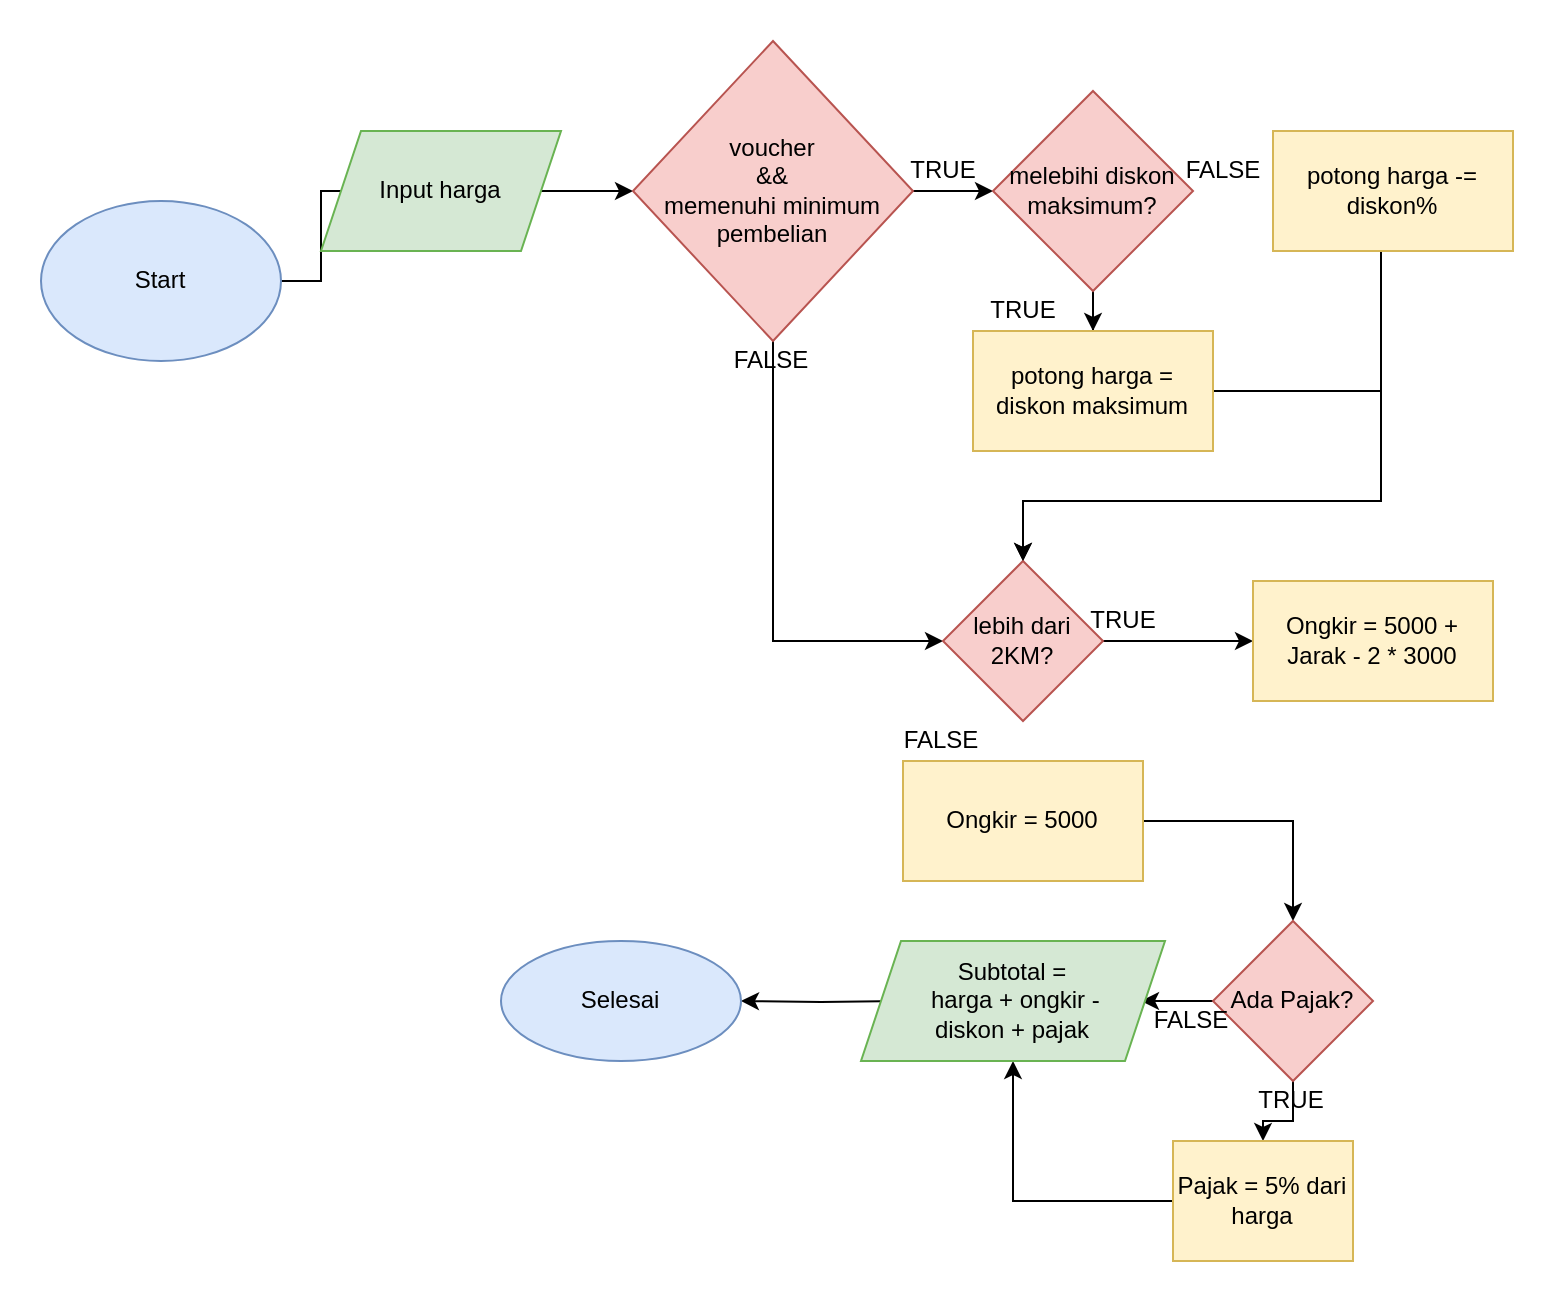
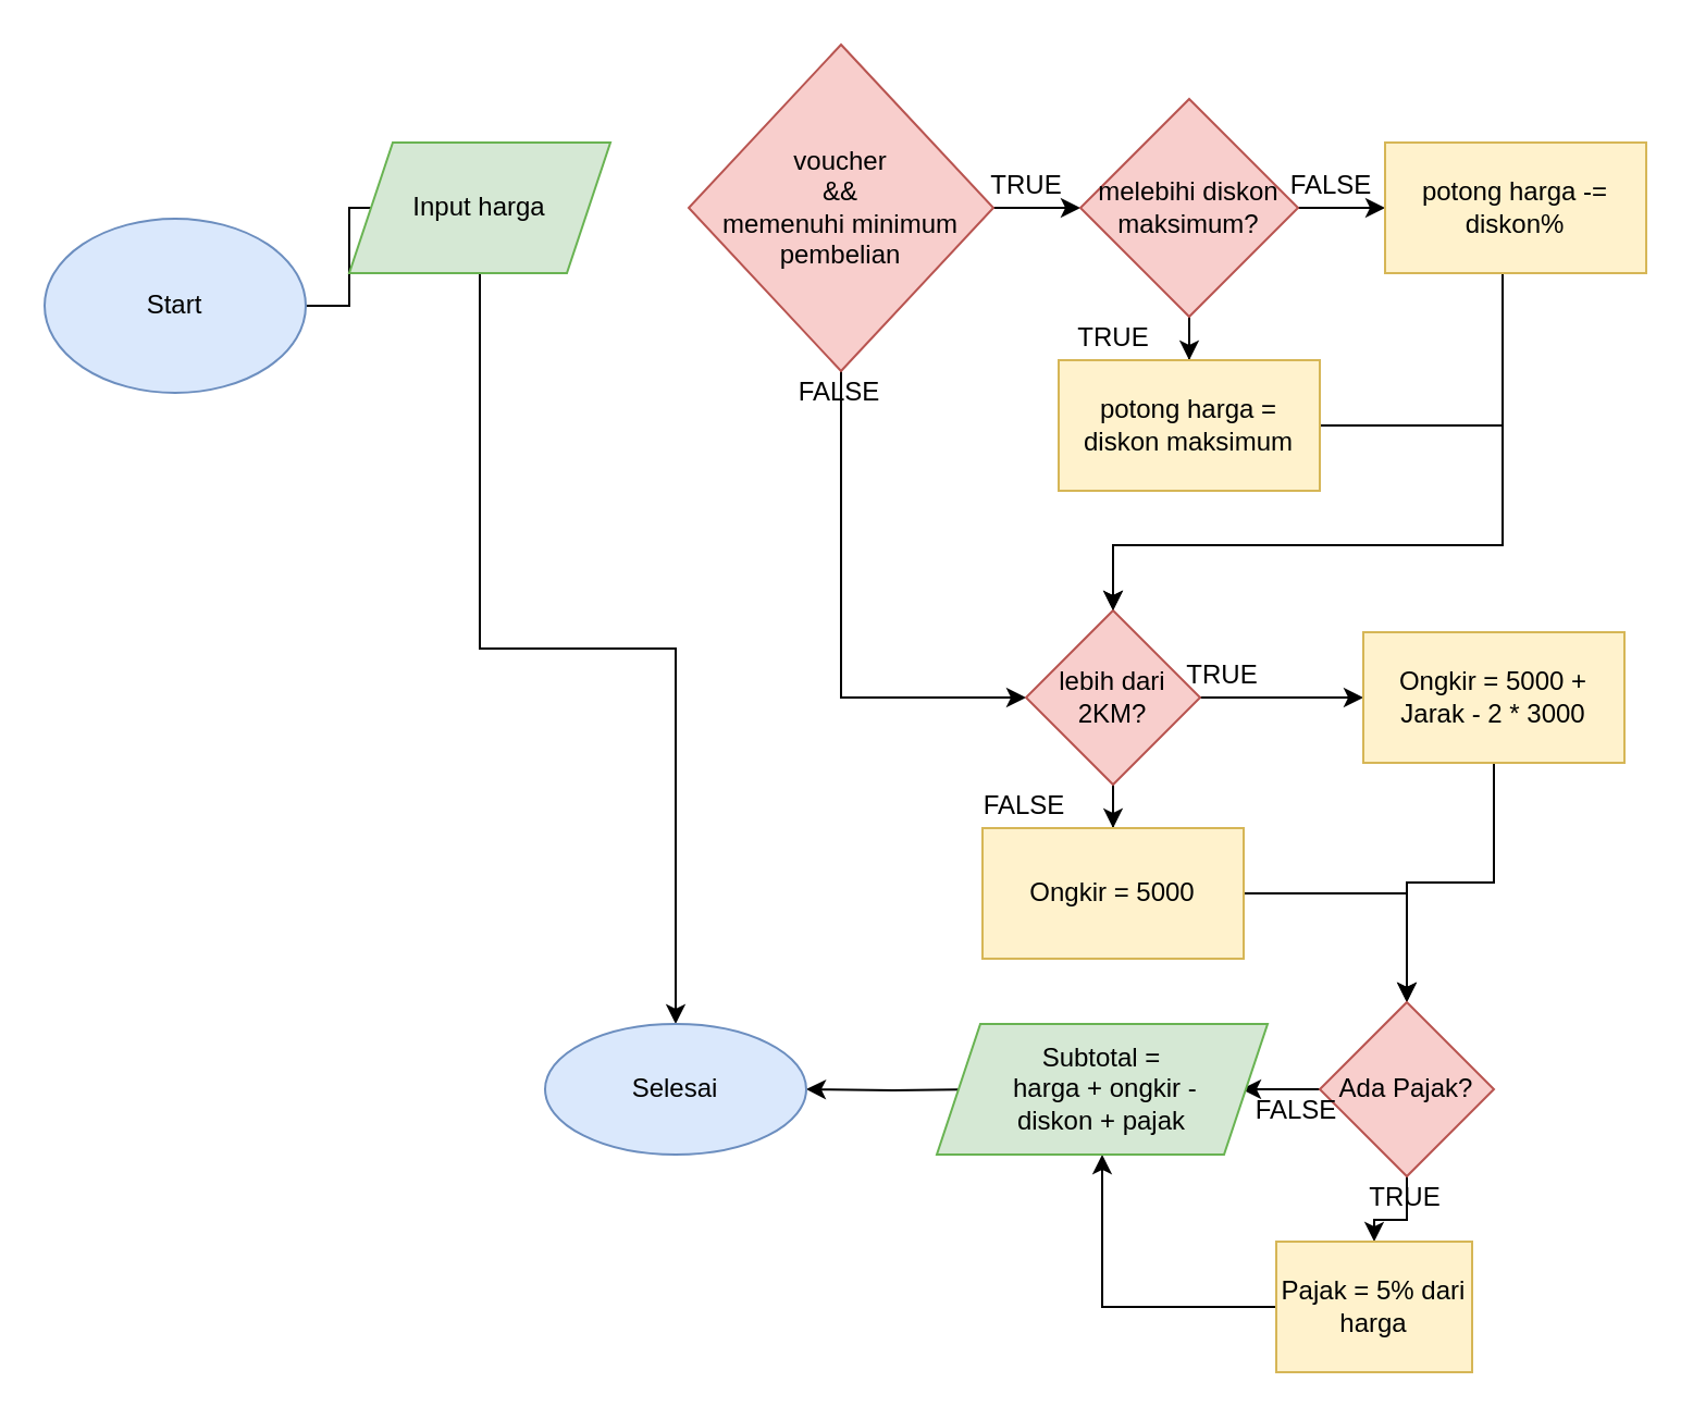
- <mxCell id="4" value="" style="edgeStyle=orthogonalEdgeStyle;rounded=0;orthogonalLoop=1;jettySize=auto;html=1;" edge="1" parent="1" source="5" target="8"><mxGeometry relative="1" as="geometry" /></mxCell>
+ <mxCell id="4" value="" style="edgeStyle=orthogonalEdgeStyle;rounded=0;orthogonalLoop=1;jettySize=auto;html=1;" edge="1" parent="1" source="5" target="33"><mxGeometry relative="1" as="geometry" /></mxCell>
+ <mxCell id="9" value="" style="edgeStyle=orthogonalEdgeStyle;rounded=0;orthogonalLoop=1;jettySize=auto;html=1;" edge="1" parent="1" source="11" target="13"><mxGeometry relative="1" as="geometry" /></mxCell>
+ <mxCell id="16" value="" style="edgeStyle=orthogonalEdgeStyle;rounded=0;orthogonalLoop=1;jettySize=auto;html=1;" edge="1" parent="1" source="17" target="26"><mxGeometry relative="1" as="geometry" /></mxCell>
+ <mxCell id="23" value="" style="edgeStyle=orthogonalEdgeStyle;rounded=0;orthogonalLoop=1;jettySize=auto;html=1;" edge="1" parent="1" source="24" target="29"><mxGeometry relative="1" as="geometry" /></mxCell>
